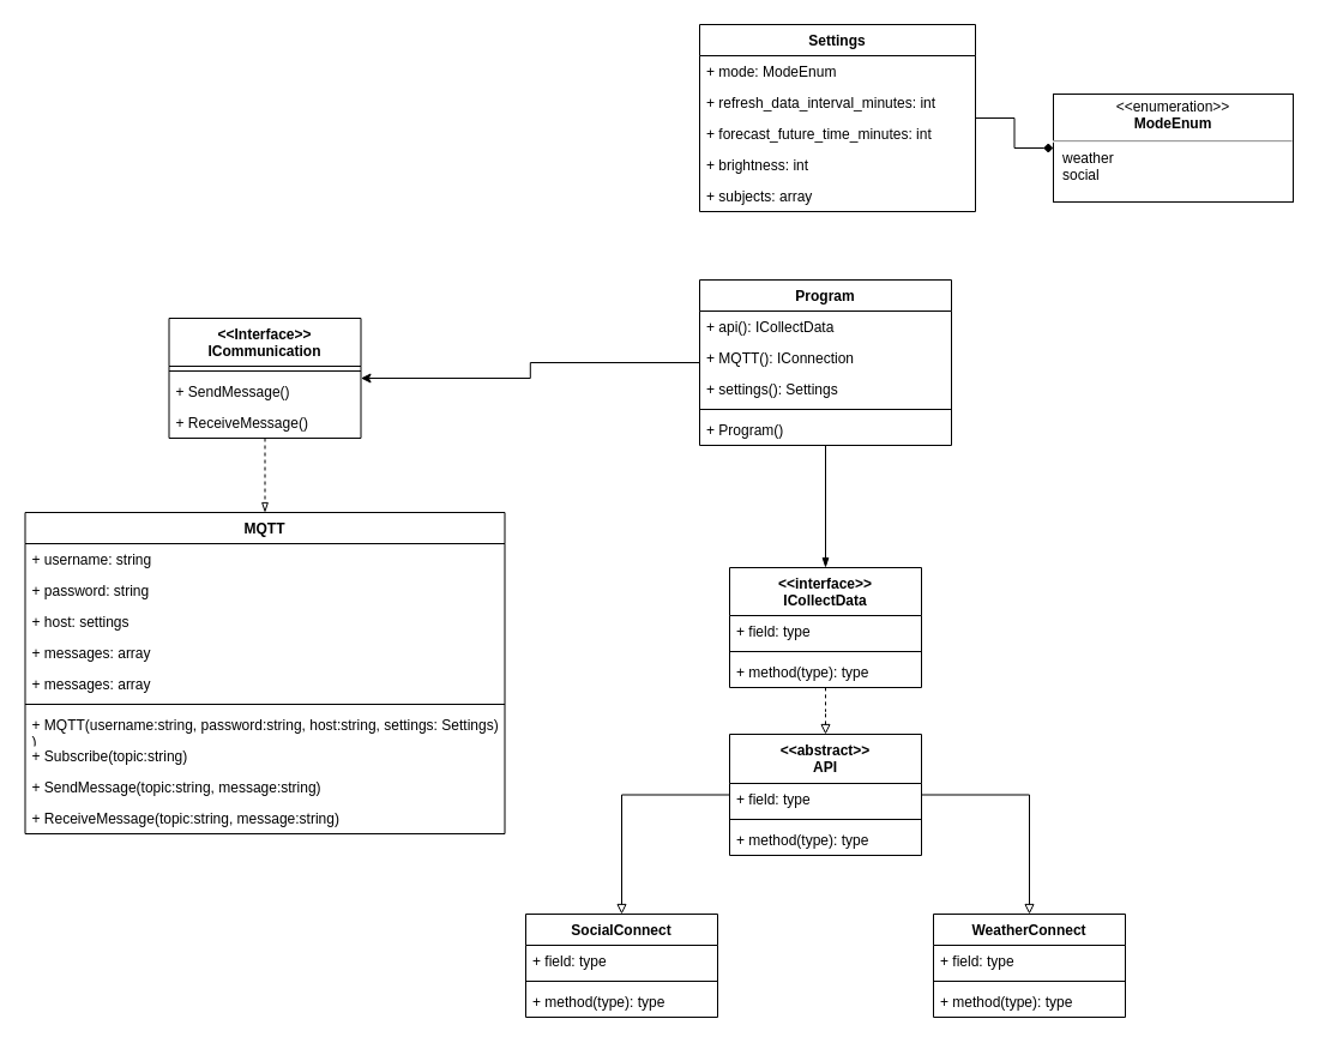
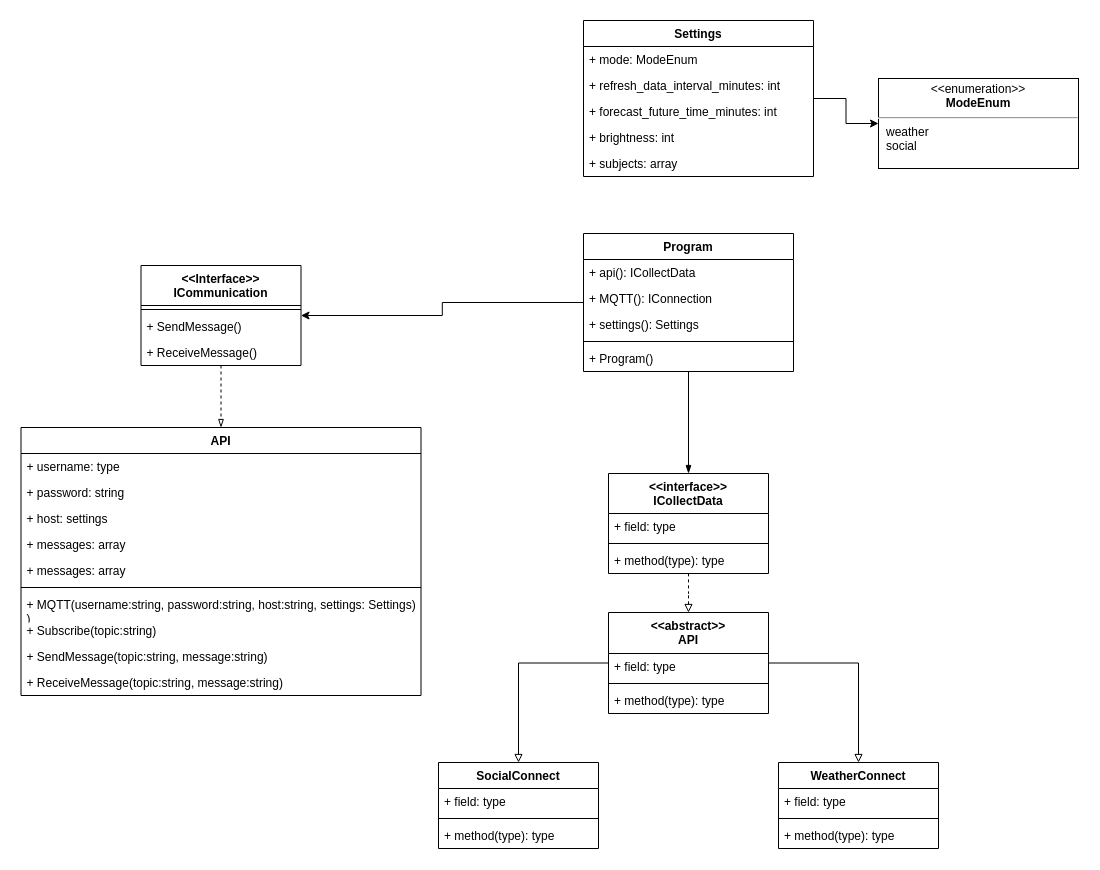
- <mxCell id="30" style="edgeStyle=orthogonalEdgeStyle;rounded=0;orthogonalLoop=1;jettySize=auto;html=1;entryX=0;entryY=0.5;entryDx=0;entryDy=0;endArrow=diamond;" parent="1" source="31" target="29" edge="1"><mxGeometry relative="1" as="geometry" /></mxCell>
+ <mxCell id="30" style="edgeStyle=orthogonalEdgeStyle;rounded=0;orthogonalLoop=1;jettySize=auto;html=1;entryX=0;entryY=0.5;entryDx=0;entryDy=0;" parent="1" source="31" target="29" edge="1"><mxGeometry relative="1" as="geometry" /></mxCell>
- <mxCell id="42" value="MQTT" style="swimlane;fontStyle=1;align=center;verticalAlign=top;childLayout=stackLayout;horizontal=1;startSize=26;horizontalStack=0;resizeParent=1;resizeParentMax=0;resizeLast=0;collapsible=1;marginBottom=0;" parent="1" vertex="1"><mxGeometry x="20.5" y="427" width="400" height="268" as="geometry" /></mxCell>
+ <mxCell id="42" value="API" style="swimlane;fontStyle=1;align=center;verticalAlign=top;childLayout=stackLayout;horizontal=1;startSize=26;horizontalStack=0;resizeParent=1;resizeParentMax=0;resizeLast=0;collapsible=1;marginBottom=0;" parent="1" vertex="1"><mxGeometry x="20.5" y="427" width="400" height="268" as="geometry" /></mxCell>
- <mxCell id="43" value="+ username: string" style="text;strokeColor=none;fillColor=none;align=left;verticalAlign=top;spacingLeft=4;spacingRight=4;overflow=hidden;rotatable=0;points=[[0,0.5],[1,0.5]];portConstraint=eastwest;" parent="42" vertex="1"><mxGeometry y="26" width="400" height="26" as="geometry" /></mxCell>
+ <mxCell id="43" value="+ username: type" style="text;strokeColor=none;fillColor=none;align=left;verticalAlign=top;spacingLeft=4;spacingRight=4;overflow=hidden;rotatable=0;points=[[0,0.5],[1,0.5]];portConstraint=eastwest;" parent="42" vertex="1"><mxGeometry y="26" width="400" height="26" as="geometry" /></mxCell>
